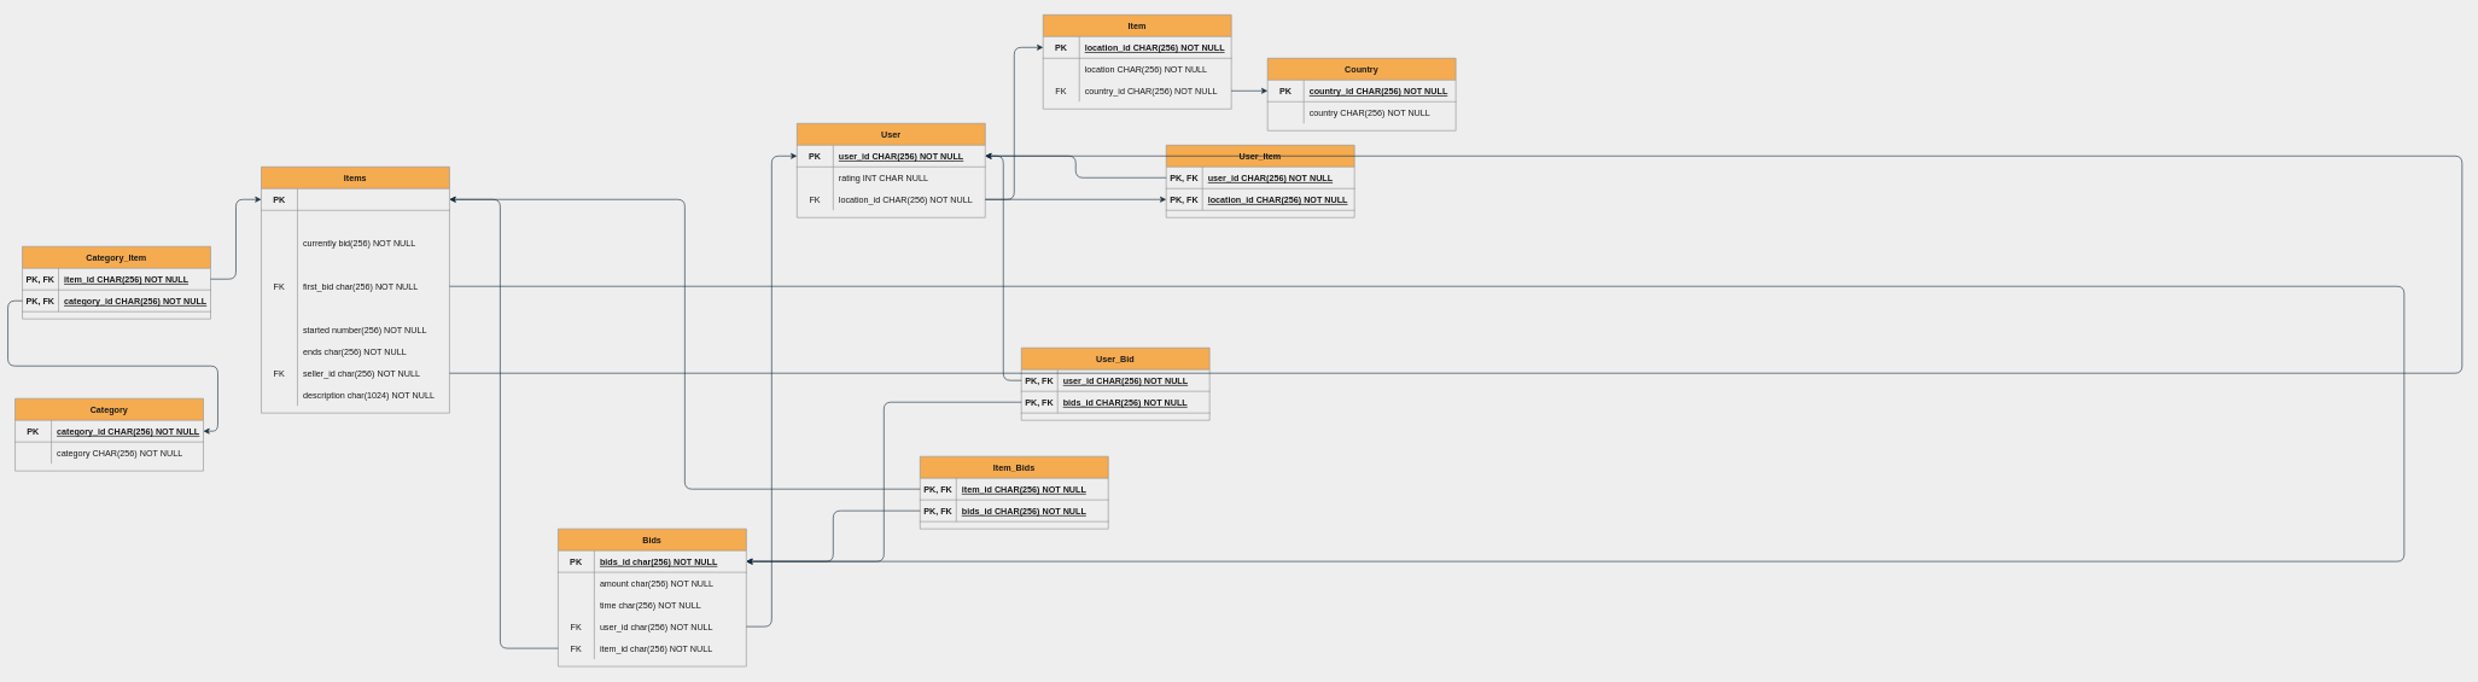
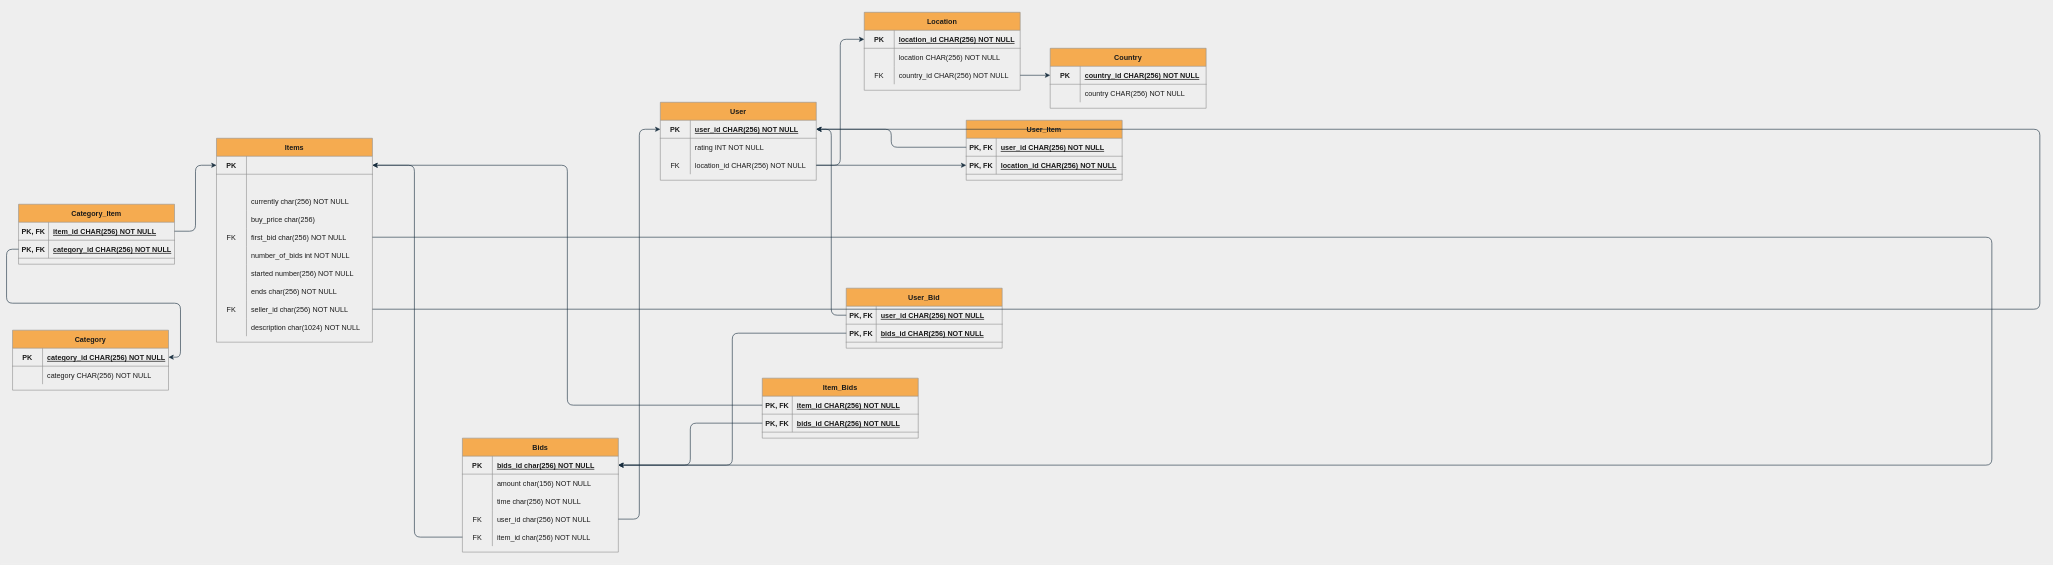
- <mxCell id="26" value="Item" style="shape=table;startSize=30;container=1;collapsible=1;childLayout=tableLayout;fixedRows=1;rowLines=0;fontStyle=1;align=center;resizeLast=1;fillColor=#F5AB50;strokeColor=#909090;fontColor=#1A1A1A;" parent="1" vertex="1"><mxGeometry x="1440" y="20" width="260" height="130" as="geometry"><mxRectangle x="-410" y="540" width="80" height="30" as="alternateBounds" /></mxGeometry></mxCell>
+ <mxCell id="26" value="Location" style="shape=table;startSize=30;container=1;collapsible=1;childLayout=tableLayout;fixedRows=1;rowLines=0;fontStyle=1;align=center;resizeLast=1;fillColor=#F5AB50;strokeColor=#909090;fontColor=#1A1A1A;" parent="1" vertex="1"><mxGeometry x="1440" y="20" width="260" height="130" as="geometry"><mxRectangle x="-410" y="540" width="80" height="30" as="alternateBounds" /></mxGeometry></mxCell>
- <mxCell id="8" value="rating INT CHAR NULL" style="shape=partialRectangle;connectable=0;fillColor=none;top=0;left=0;bottom=0;right=0;align=left;spacingLeft=6;overflow=hidden;strokeColor=#909090;fontColor=#1A1A1A;" parent="6" vertex="1"><mxGeometry x="50" width="210" height="30" as="geometry"><mxRectangle width="210" height="30" as="alternateBounds" /></mxGeometry></mxCell>
+ <mxCell id="8" value="rating INT NOT NULL" style="shape=partialRectangle;connectable=0;fillColor=none;top=0;left=0;bottom=0;right=0;align=left;spacingLeft=6;overflow=hidden;strokeColor=#909090;fontColor=#1A1A1A;" parent="6" vertex="1"><mxGeometry x="50" width="210" height="30" as="geometry"><mxRectangle width="210" height="30" as="alternateBounds" /></mxGeometry></mxCell>
- <mxCell id="50" value="currently bid(256) NOT NULL" style="shape=partialRectangle;overflow=hidden;connectable=0;fillColor=none;top=0;left=0;bottom=0;right=0;align=left;spacingLeft=6;strokeColor=#909090;fontColor=#1A1A1A;" parent="48" vertex="1"><mxGeometry x="50" width="210" height="30" as="geometry"><mxRectangle width="210" height="30" as="alternateBounds" /></mxGeometry></mxCell>
+ <mxCell id="50" value="currently char(256) NOT NULL" style="shape=partialRectangle;overflow=hidden;connectable=0;fillColor=none;top=0;left=0;bottom=0;right=0;align=left;spacingLeft=6;strokeColor=#909090;fontColor=#1A1A1A;" parent="48" vertex="1"><mxGeometry x="50" width="210" height="30" as="geometry"><mxRectangle width="210" height="30" as="alternateBounds" /></mxGeometry></mxCell>
+ <mxCell id="53" value="buy_price char(256)" style="shape=partialRectangle;overflow=hidden;connectable=0;fillColor=none;top=0;left=0;bottom=0;right=0;align=left;spacingLeft=6;strokeColor=#909090;fontColor=#1A1A1A;" parent="51" vertex="1"><mxGeometry x="50" width="210" height="30" as="geometry"><mxRectangle width="210" height="30" as="alternateBounds" /></mxGeometry></mxCell>
+ <mxCell id="59" value="number_of_bids int NOT NULL" style="shape=partialRectangle;overflow=hidden;connectable=0;fillColor=none;top=0;left=0;bottom=0;right=0;align=left;spacingLeft=6;strokeColor=#909090;fontColor=#1A1A1A;" parent="57" vertex="1"><mxGeometry x="50" width="210" height="30" as="geometry"><mxRectangle width="210" height="30" as="alternateBounds" /></mxGeometry></mxCell>
- <mxCell id="92" value="amount char(256) NOT NULL" style="shape=partialRectangle;overflow=hidden;connectable=0;fillColor=none;top=0;left=0;bottom=0;right=0;align=left;spacingLeft=6;strokeColor=#909090;fontColor=#1A1A1A;" parent="90" vertex="1"><mxGeometry x="50" width="210" height="30" as="geometry"><mxRectangle width="210" height="30" as="alternateBounds" /></mxGeometry></mxCell>
+ <mxCell id="92" value="amount char(156) NOT NULL" style="shape=partialRectangle;overflow=hidden;connectable=0;fillColor=none;top=0;left=0;bottom=0;right=0;align=left;spacingLeft=6;strokeColor=#909090;fontColor=#1A1A1A;" parent="90" vertex="1"><mxGeometry x="50" width="210" height="30" as="geometry"><mxRectangle width="210" height="30" as="alternateBounds" /></mxGeometry></mxCell>
